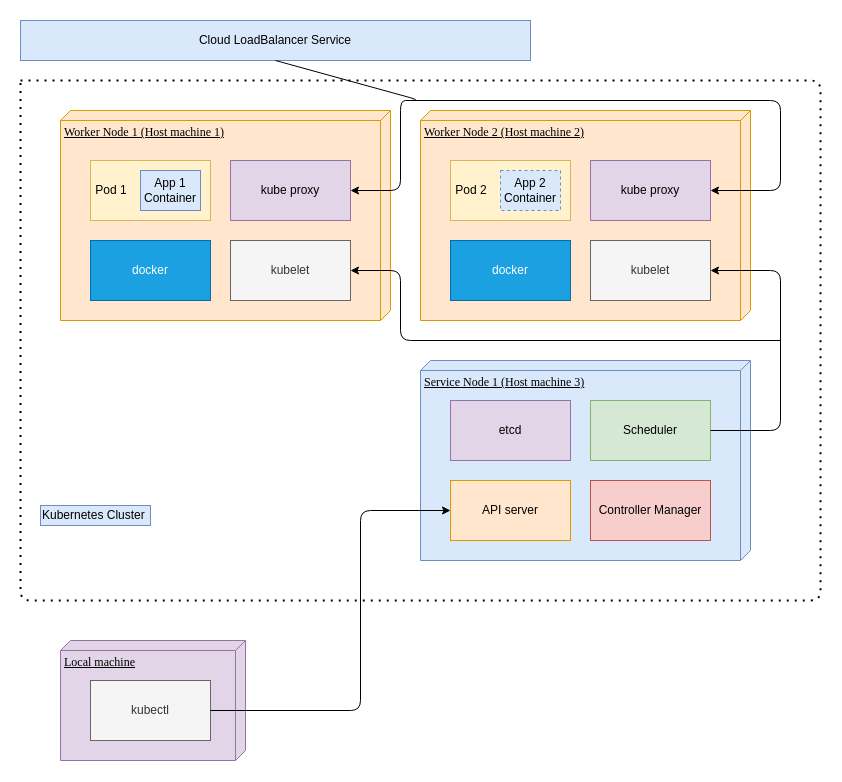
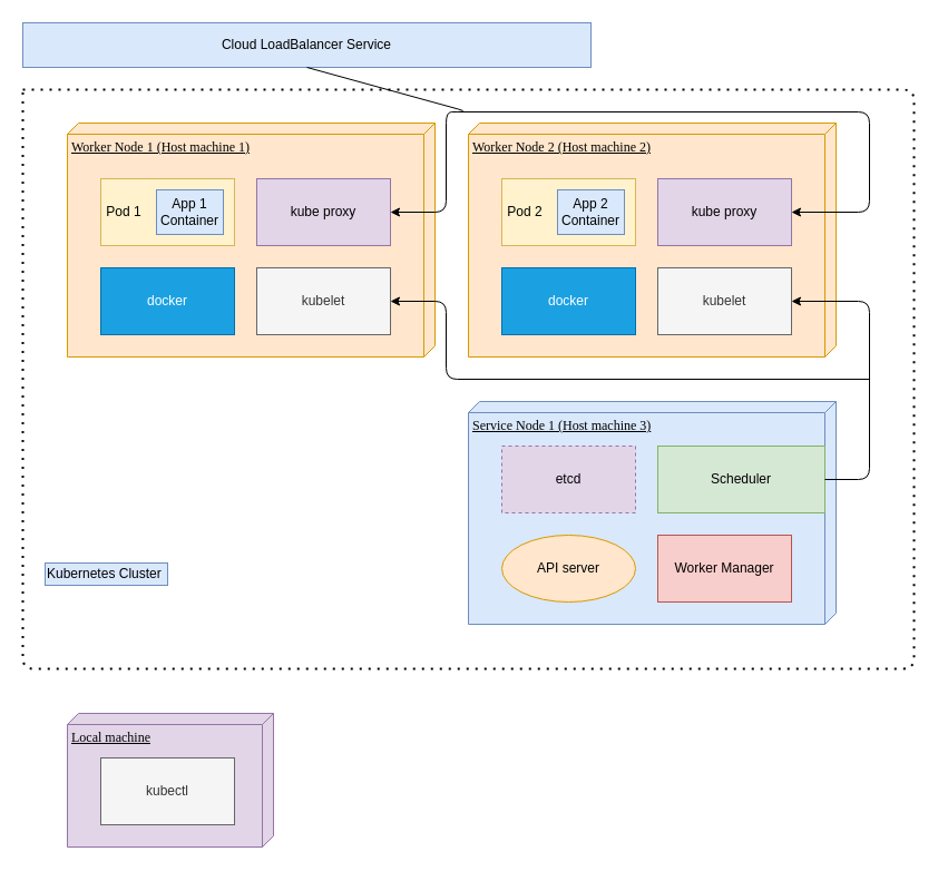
- <mxCell id="22" value="App 2 Container" style="rounded=0;whiteSpace=wrap;html=1;fillColor=#dae8fc;strokeColor=#6c8ebf;dashed=1;" vertex="1" parent="1"><mxGeometry x="500" y="170" width="60" height="40" as="geometry" /></mxCell>
+ <mxCell id="22" value="App 2 Container" style="rounded=0;whiteSpace=wrap;html=1;fillColor=#dae8fc;strokeColor=#6c8ebf;" vertex="1" parent="1"><mxGeometry x="500" y="170" width="60" height="40" as="geometry" /></mxCell>
- <mxCell id="9" value="etcd" style="rounded=0;whiteSpace=wrap;html=1;fillColor=#e1d5e7;strokeColor=#9673a6;" vertex="1" parent="1"><mxGeometry x="450" y="400" width="120" height="60" as="geometry" /></mxCell>
+ <mxCell id="9" value="etcd" style="rounded=0;whiteSpace=wrap;html=1;fillColor=#e1d5e7;strokeColor=#9673a6;dashed=1;" vertex="1" parent="1"><mxGeometry x="450" y="400" width="120" height="60" as="geometry" /></mxCell>
- <mxCell id="11" value="Scheduler" style="rounded=0;whiteSpace=wrap;html=1;fillColor=#d5e8d4;strokeColor=#82b366;" vertex="1" parent="1"><mxGeometry x="590" y="400" width="120" height="60" as="geometry" /></mxCell>
+ <mxCell id="11" value="Scheduler" style="rounded=0;whiteSpace=wrap;html=1;fillColor=#d5e8d4;strokeColor=#82b366;" vertex="1" parent="1"><mxGeometry x="590" y="400" width="150" height="60" as="geometry" /></mxCell>
- <mxCell id="8" value="API server" style="rounded=0;whiteSpace=wrap;html=1;fillColor=#ffe6cc;strokeColor=#d79b00;" vertex="1" parent="1"><mxGeometry x="450" y="480" width="120" height="60" as="geometry" /></mxCell>
+ <mxCell id="8" value="API server" style="ellipse;whiteSpace=wrap;html=1;fillColor=#ffe6cc;strokeColor=#d79b00;" vertex="1" parent="1"><mxGeometry x="450" y="480" width="120" height="60" as="geometry" /></mxCell>
- <mxCell id="10" value="Controller Manager" style="rounded=0;whiteSpace=wrap;html=1;fillColor=#f8cecc;strokeColor=#b85450;" vertex="1" parent="1"><mxGeometry x="590" y="480" width="120" height="60" as="geometry" /></mxCell>
+ <mxCell id="10" value="Worker Manager" style="rounded=0;whiteSpace=wrap;html=1;fillColor=#f8cecc;strokeColor=#b85450;" vertex="1" parent="1"><mxGeometry x="590" y="480" width="120" height="60" as="geometry" /></mxCell>
- <mxCell id="14" value="" style="endArrow=classic;html=1;exitX=1;exitY=0.5;exitDx=0;exitDy=0;entryX=0;entryY=0.5;entryDx=0;entryDy=0;" edge="1" parent="1" source="7" target="8"><mxGeometry width="50" height="50" relative="1" as="geometry"><mxPoint x="460" y="420" as="sourcePoint" /><mxPoint x="510" y="370" as="targetPoint" /><Array as="points"><mxPoint x="360" y="710" /><mxPoint x="360" y="510" /></Array></mxGeometry></mxCell>
